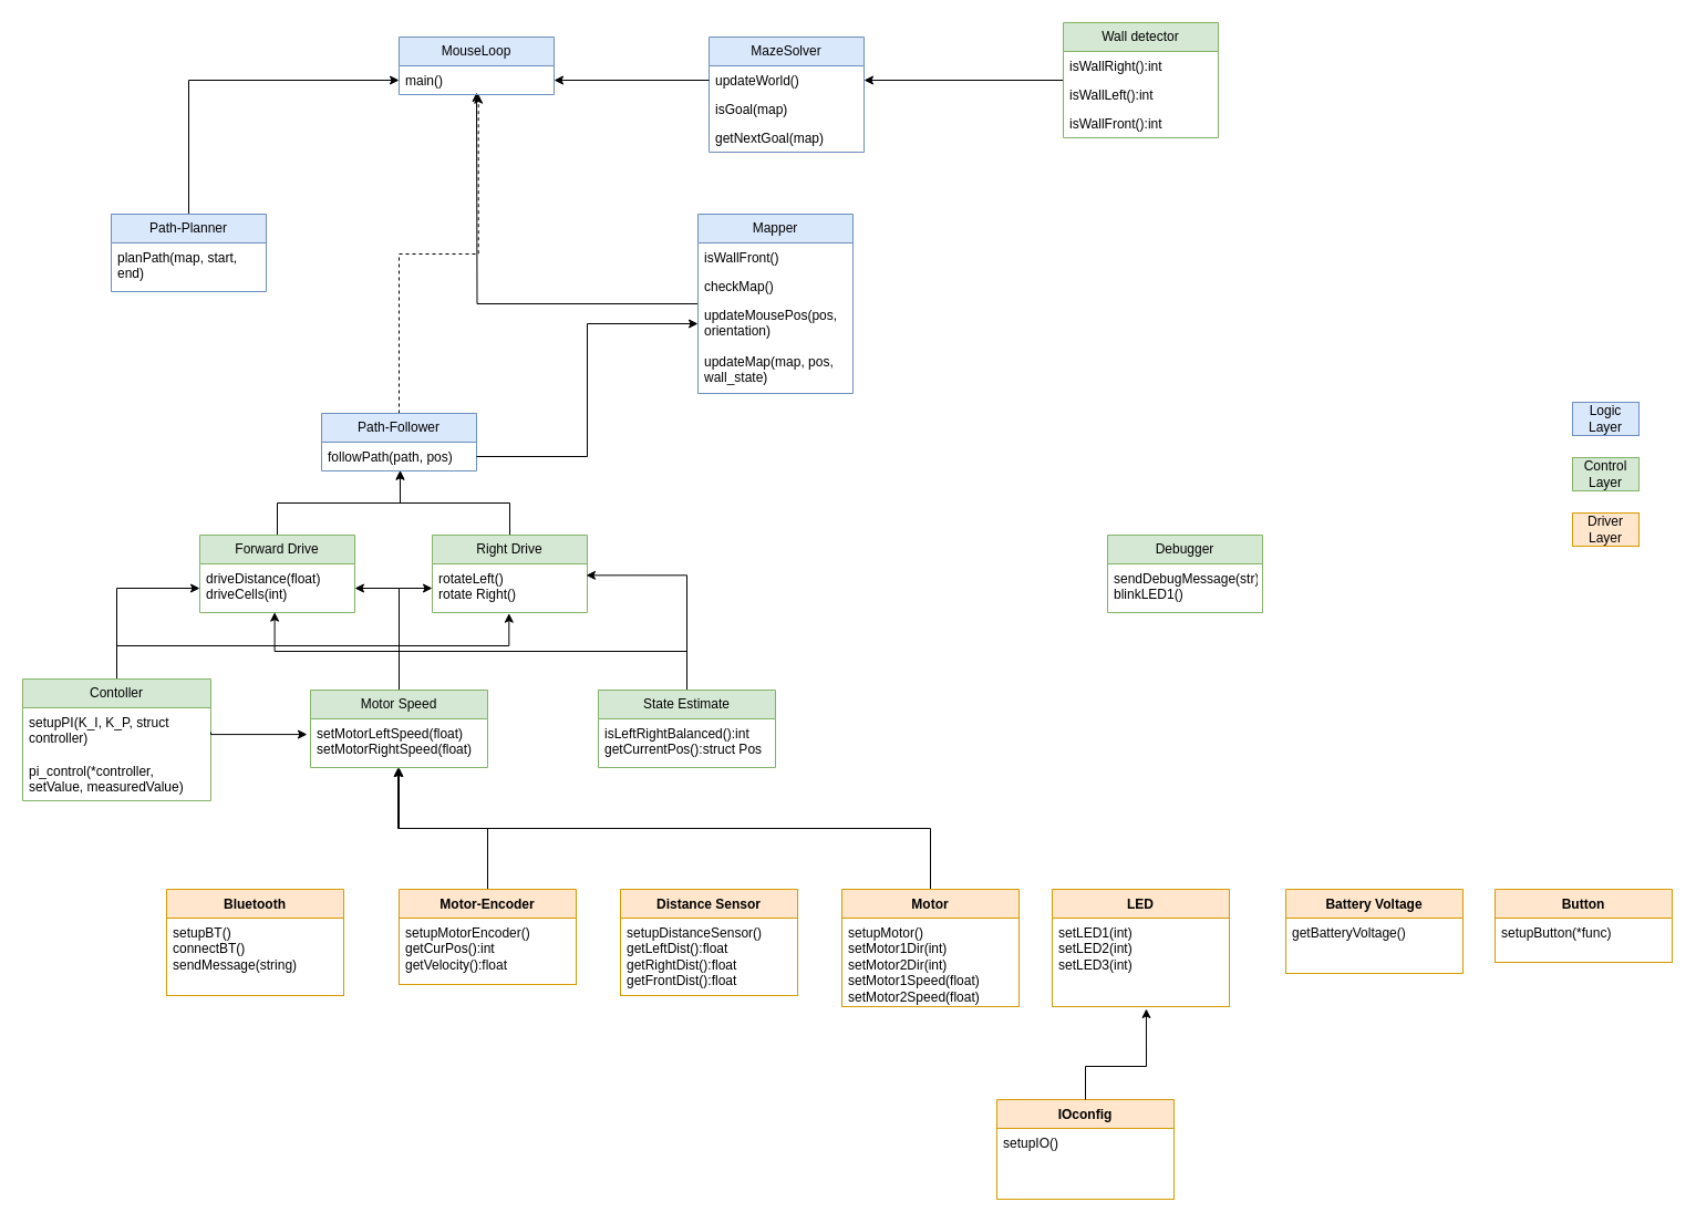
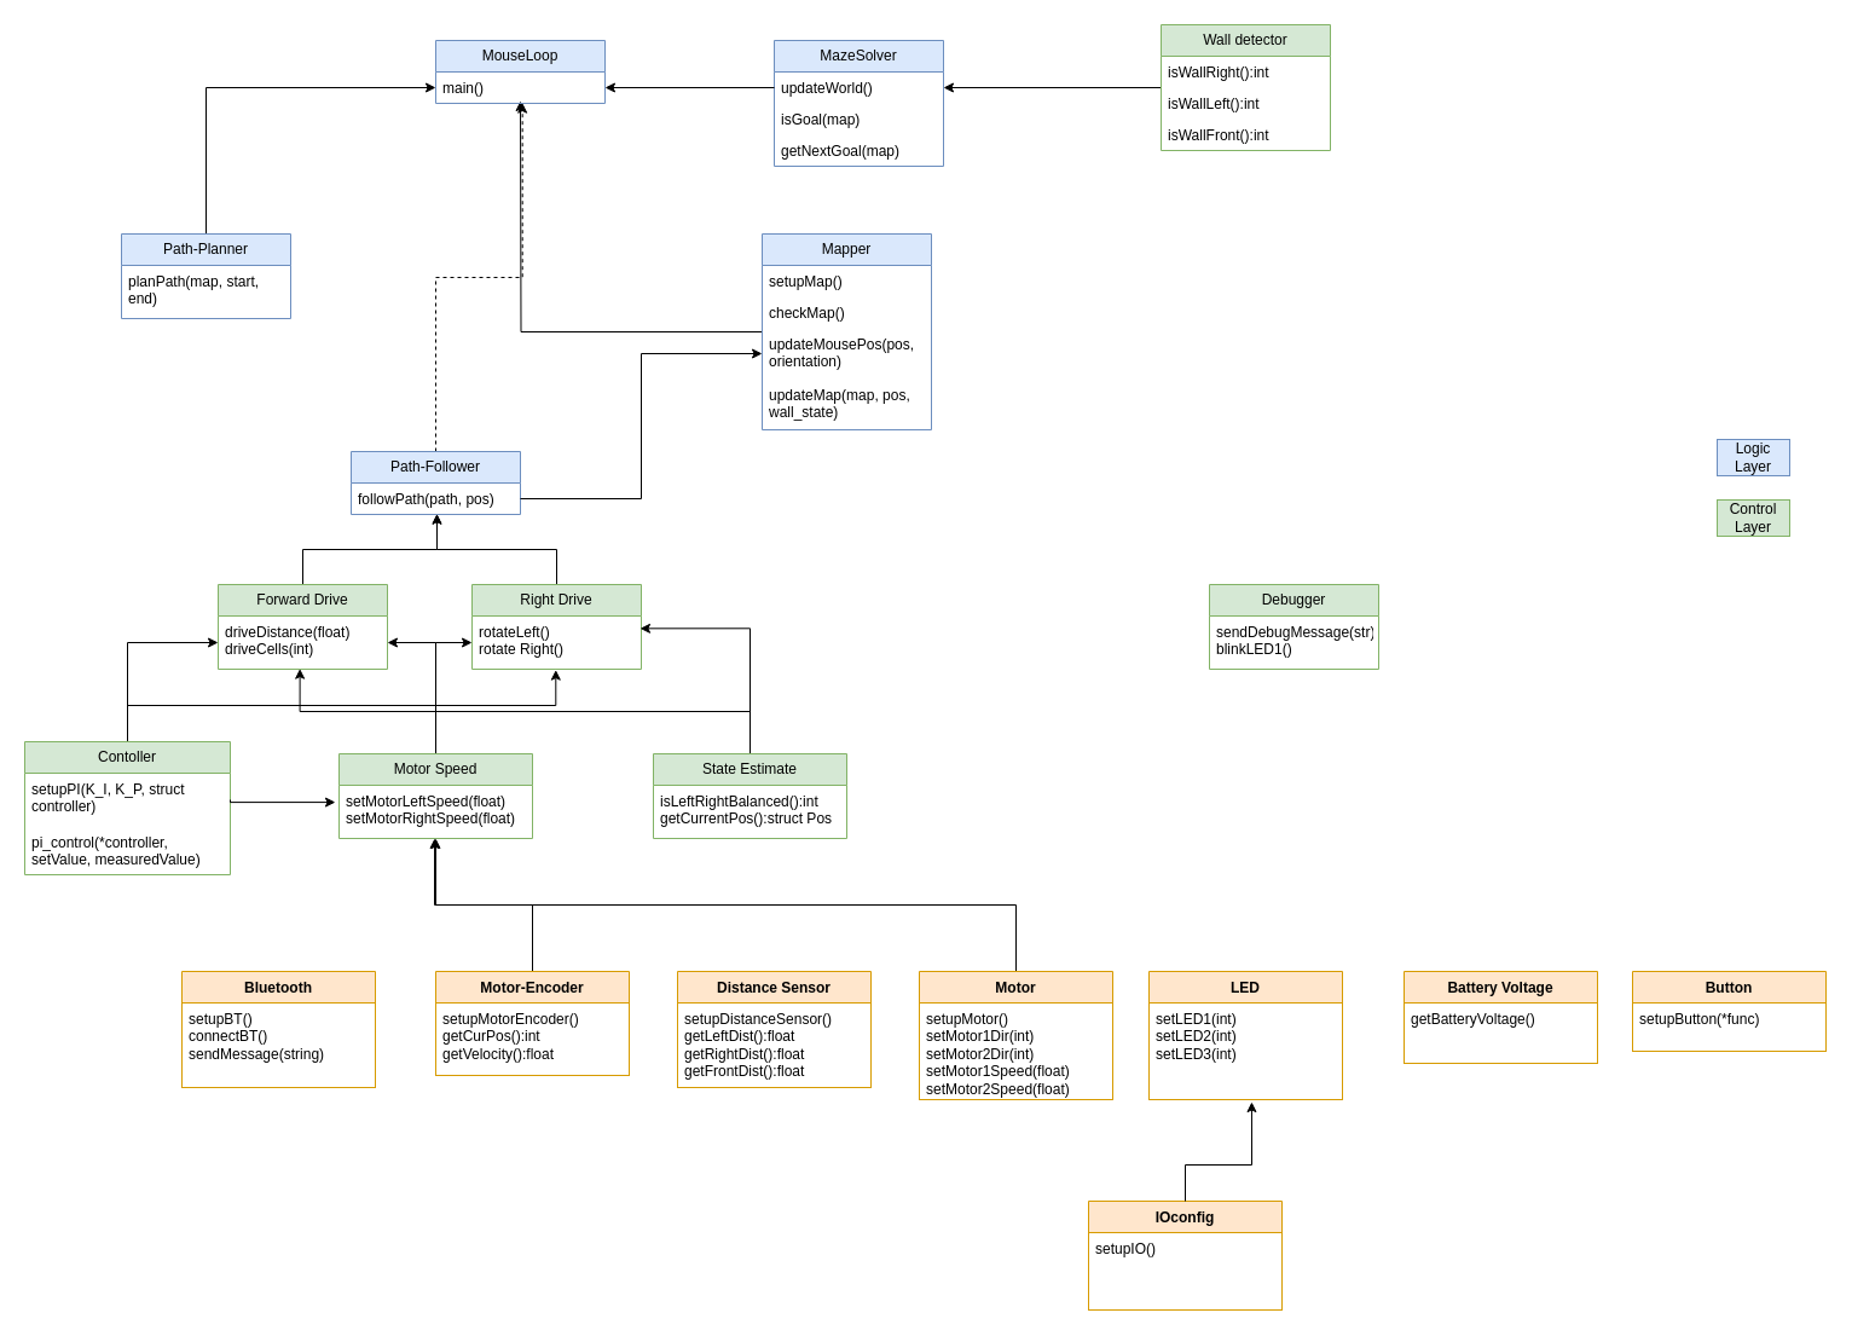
- <mxCell id="47" value="isWallFront()" style="text;strokeColor=none;fillColor=none;align=left;verticalAlign=top;spacingLeft=4;spacingRight=4;overflow=hidden;rotatable=0;points=[[0,0.5],[1,0.5]];portConstraint=eastwest;whiteSpace=wrap;html=1;" parent="46" vertex="1"><mxGeometry y="26" width="140" height="26" as="geometry" /></mxCell>
+ <mxCell id="47" value="setupMap()" style="text;strokeColor=none;fillColor=none;align=left;verticalAlign=top;spacingLeft=4;spacingRight=4;overflow=hidden;rotatable=0;points=[[0,0.5],[1,0.5]];portConstraint=eastwest;whiteSpace=wrap;html=1;" parent="46" vertex="1"><mxGeometry y="26" width="140" height="26" as="geometry" /></mxCell>
- <mxCell id="67" value="Driver Layer" style="text;html=1;strokeColor=#d79b00;fillColor=#ffe6cc;align=center;verticalAlign=middle;whiteSpace=wrap;rounded=0;" parent="1" vertex="1"><mxGeometry x="1420" y="463" width="60" height="30" as="geometry" /></mxCell>
